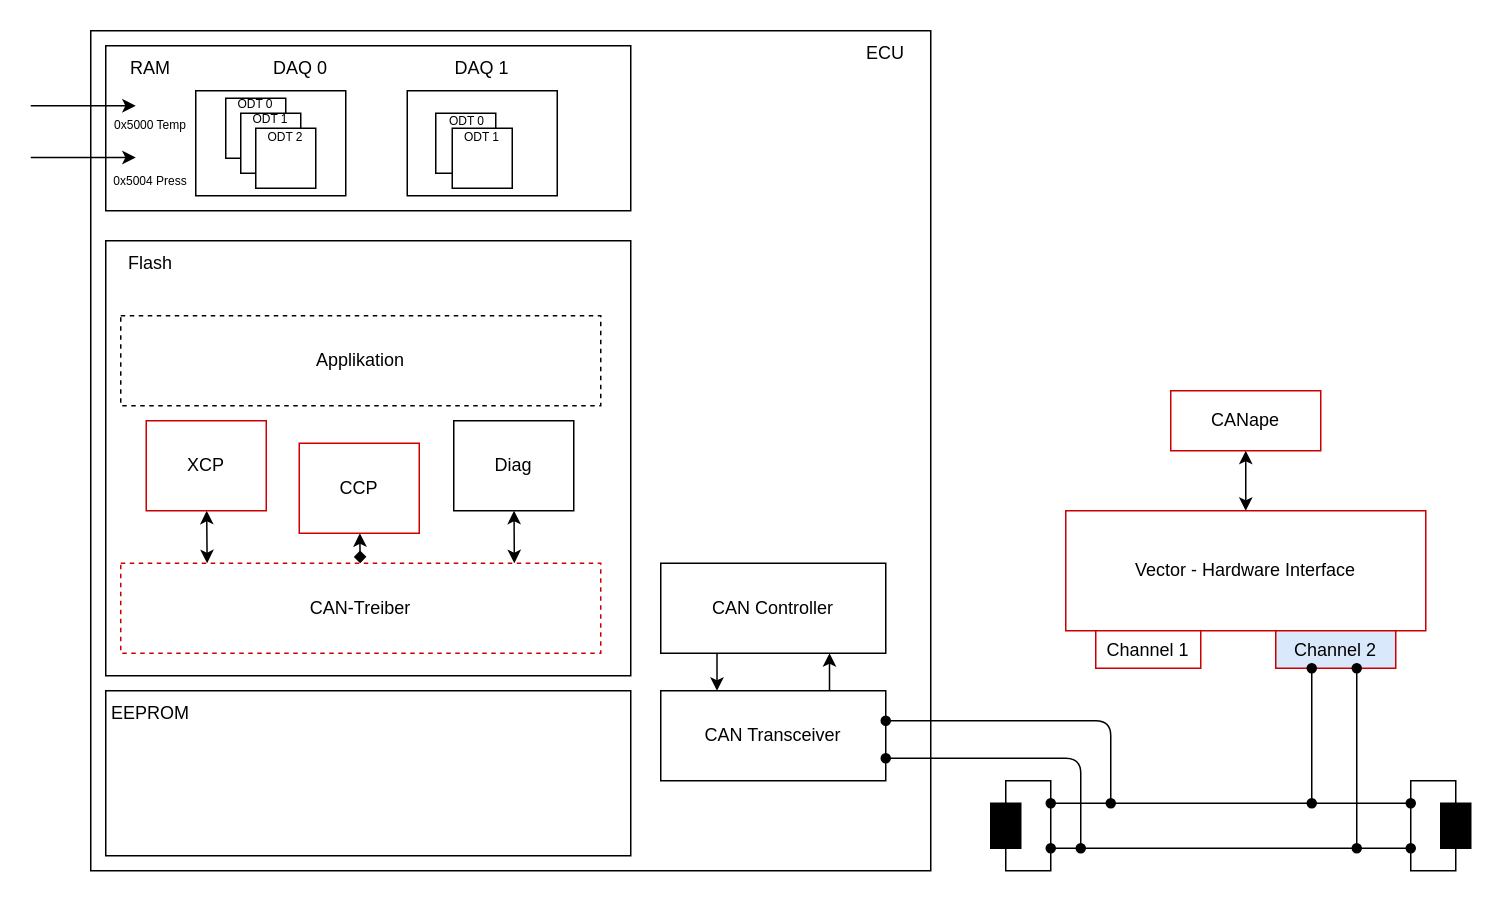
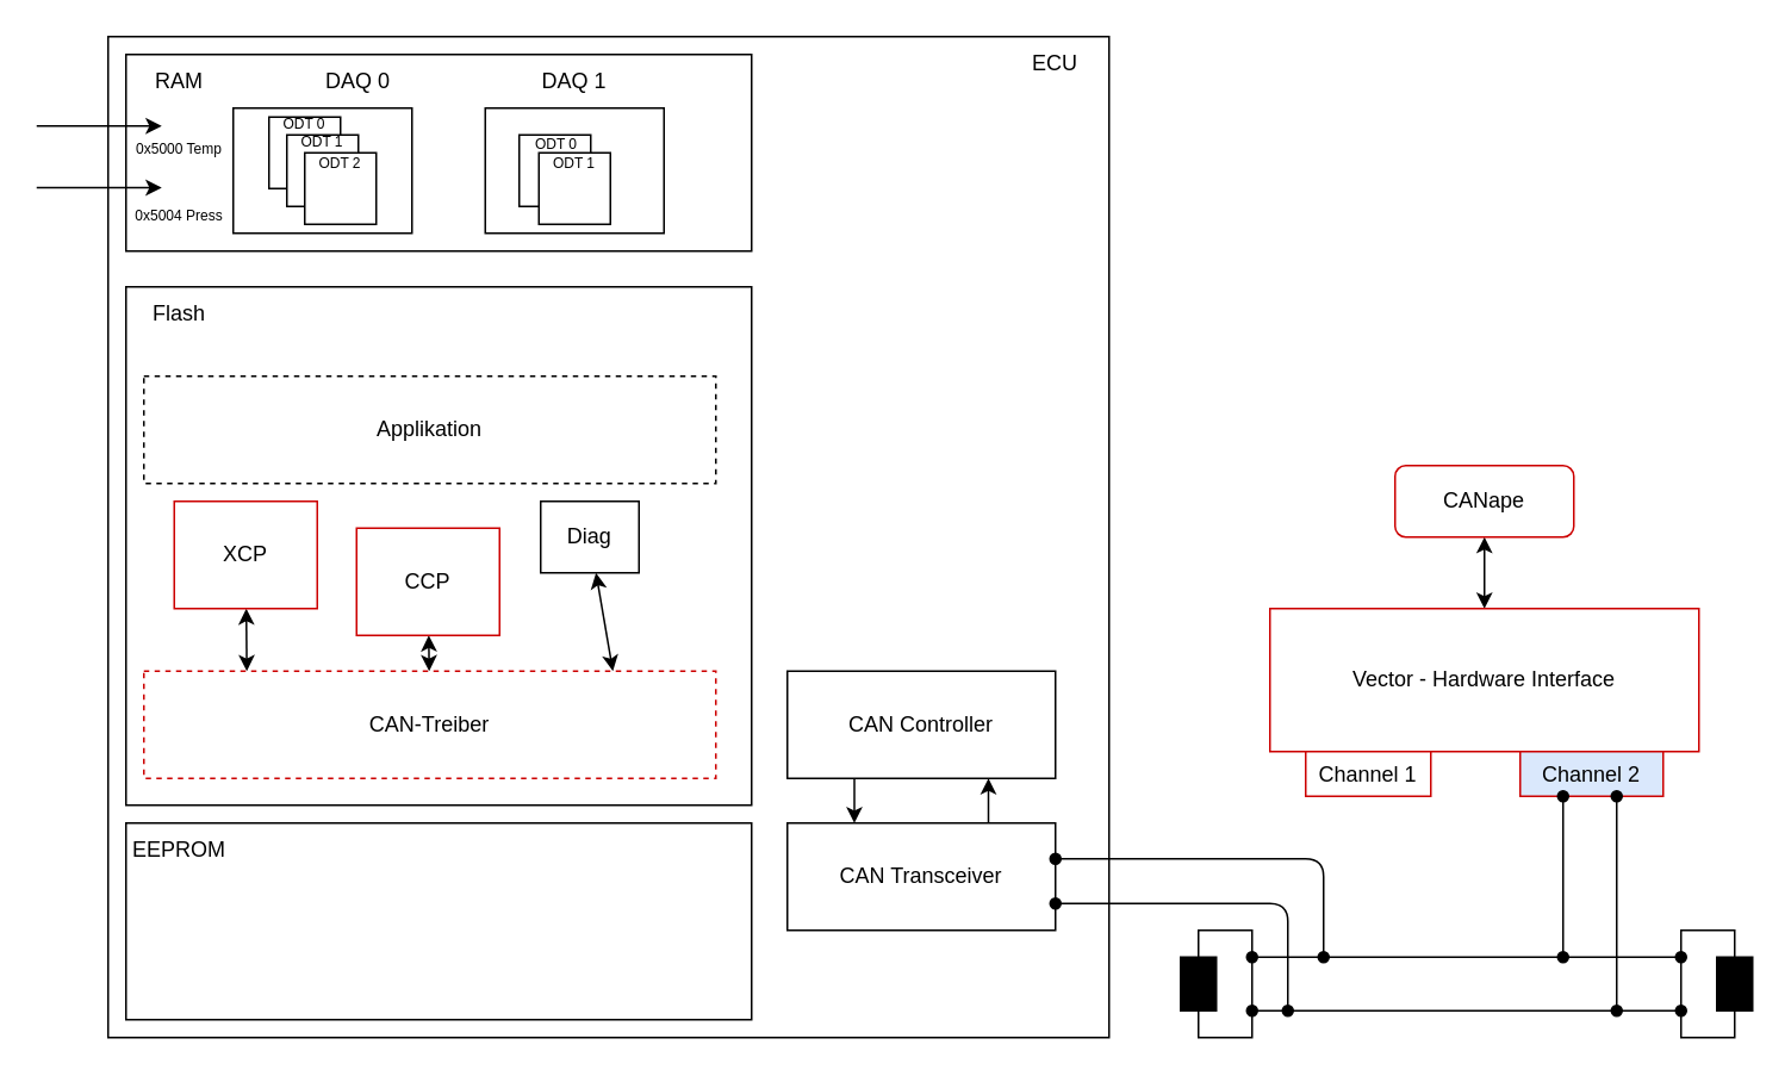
- <mxCell id="7" value="CANape" style="rounded=0;whiteSpace=wrap;html=1;movable=1;resizable=1;rotatable=1;deletable=1;editable=1;connectable=1;strokeColor=#CC0000;" parent="1" vertex="1"><mxGeometry x="780" y="260" width="100" height="40" as="geometry" /></mxCell>
+ <mxCell id="7" value="CANape" style="whiteSpace=wrap;html=1;movable=1;resizable=1;rotatable=1;deletable=1;editable=1;connectable=1;strokeColor=#CC0000;rounded=1;" parent="1" vertex="1"><mxGeometry x="780" y="260" width="100" height="40" as="geometry" /></mxCell>
- <mxCell id="18" value="Diag" style="rounded=0;whiteSpace=wrap;html=1;movable=1;resizable=1;rotatable=1;deletable=1;editable=1;connectable=1;" parent="1" vertex="1"><mxGeometry x="302" y="280" width="80" height="60" as="geometry" /></mxCell>
+ <mxCell id="18" value="Diag" style="rounded=0;whiteSpace=wrap;html=1;movable=1;resizable=1;rotatable=1;deletable=1;editable=1;connectable=1;" parent="1" vertex="1"><mxGeometry x="302" y="280" width="55" height="40" as="geometry" /></mxCell>
- <mxCell id="15" value="" style="edgeStyle=none;html=1;startArrow=classic;startFill=1;movable=1;resizable=1;rotatable=1;deletable=1;editable=1;connectable=1;endArrow=diamond;" parent="1" source="16" target="19" edge="1"><mxGeometry relative="1" as="geometry" /></mxCell>
+ <mxCell id="15" value="" style="edgeStyle=none;html=1;startArrow=classic;startFill=1;movable=1;resizable=1;rotatable=1;deletable=1;editable=1;connectable=1;" parent="1" source="16" target="19" edge="1"><mxGeometry relative="1" as="geometry" /></mxCell>
